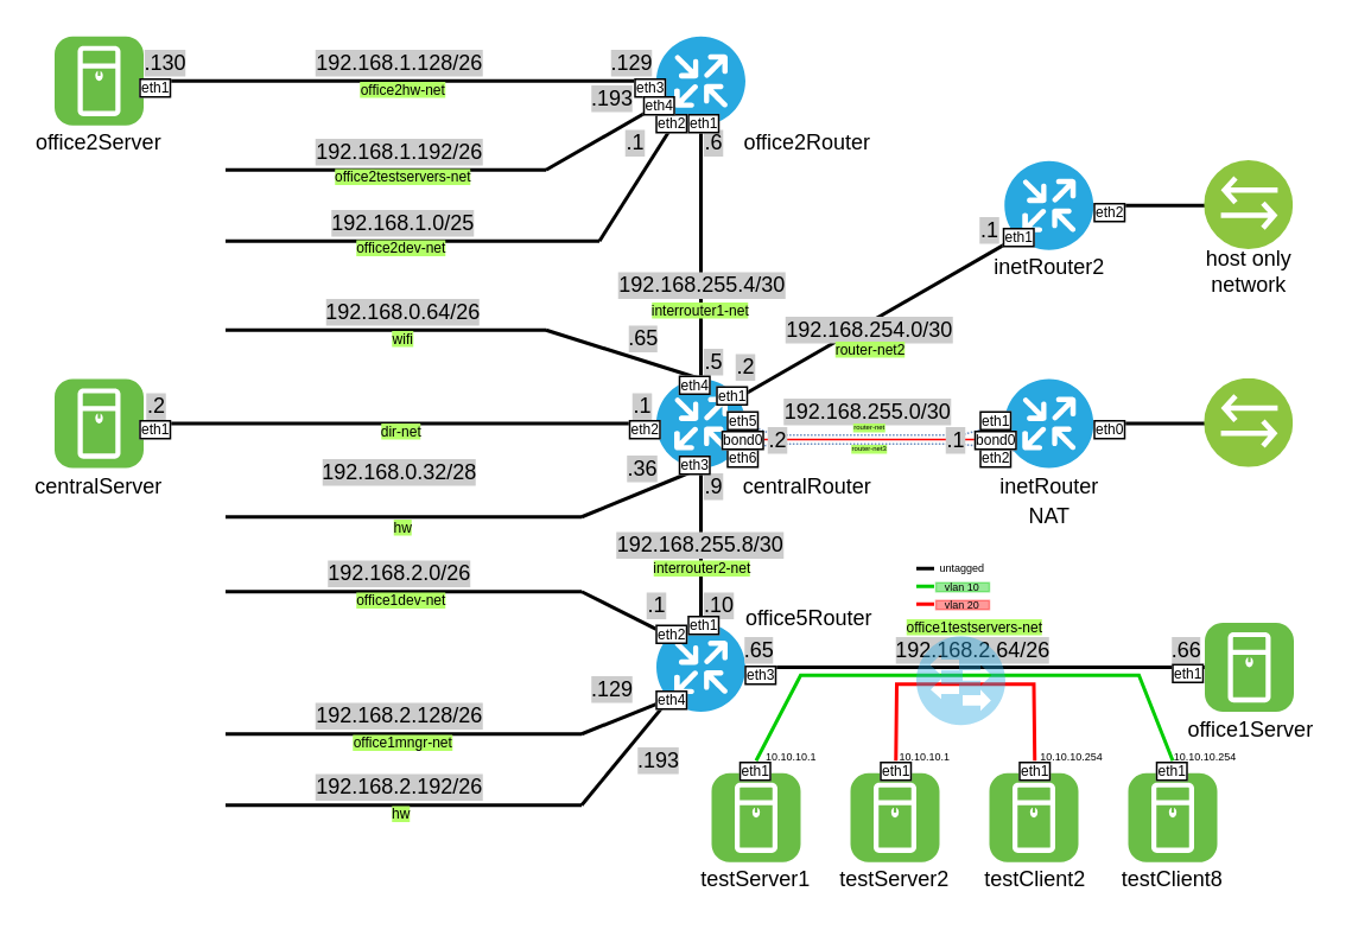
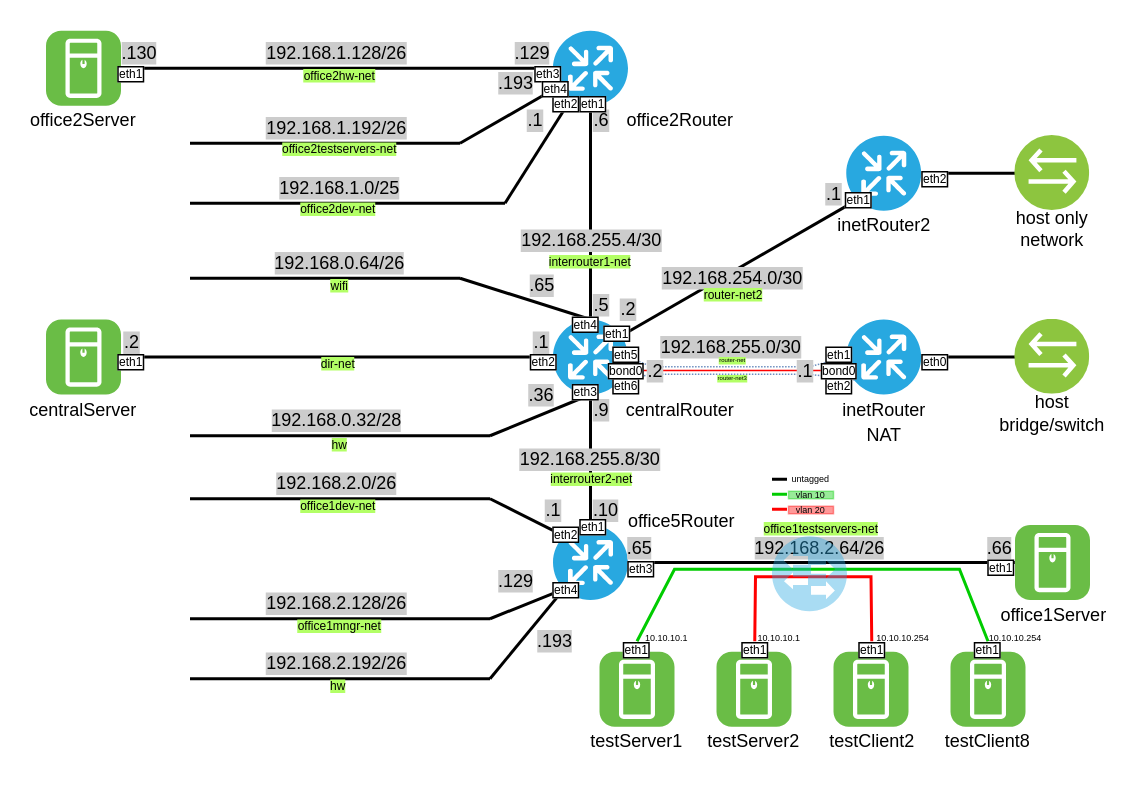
- <mxCell id="44" value="192.168.0.32/28" style="text;html=1;strokeColor=none;fillColor=none;align=center;verticalAlign=middle;whiteSpace=wrap;rounded=0;labelBackgroundColor=#CCCCCC;" parent="1" vertex="1"><mxGeometry x="174" y="255" width="100" height="20" as="geometry" /></mxCell>
+ <mxCell id="44" value="192.168.0.32/28" style="text;html=1;strokeColor=none;fillColor=none;align=center;verticalAlign=middle;whiteSpace=wrap;rounded=0;labelBackgroundColor=#CCCCCC;" parent="1" vertex="1"><mxGeometry x="174" y="270" width="100" height="20" as="geometry" /></mxCell>
+ <mxCell id="73" value="host bridge/switch" style="text;html=1;strokeColor=none;fillColor=none;align=center;verticalAlign=middle;whiteSpace=wrap;rounded=0;" parent="1" vertex="1"><mxGeometry x="666" y="262.5" width="70" height="25" as="geometry" /></mxCell>
